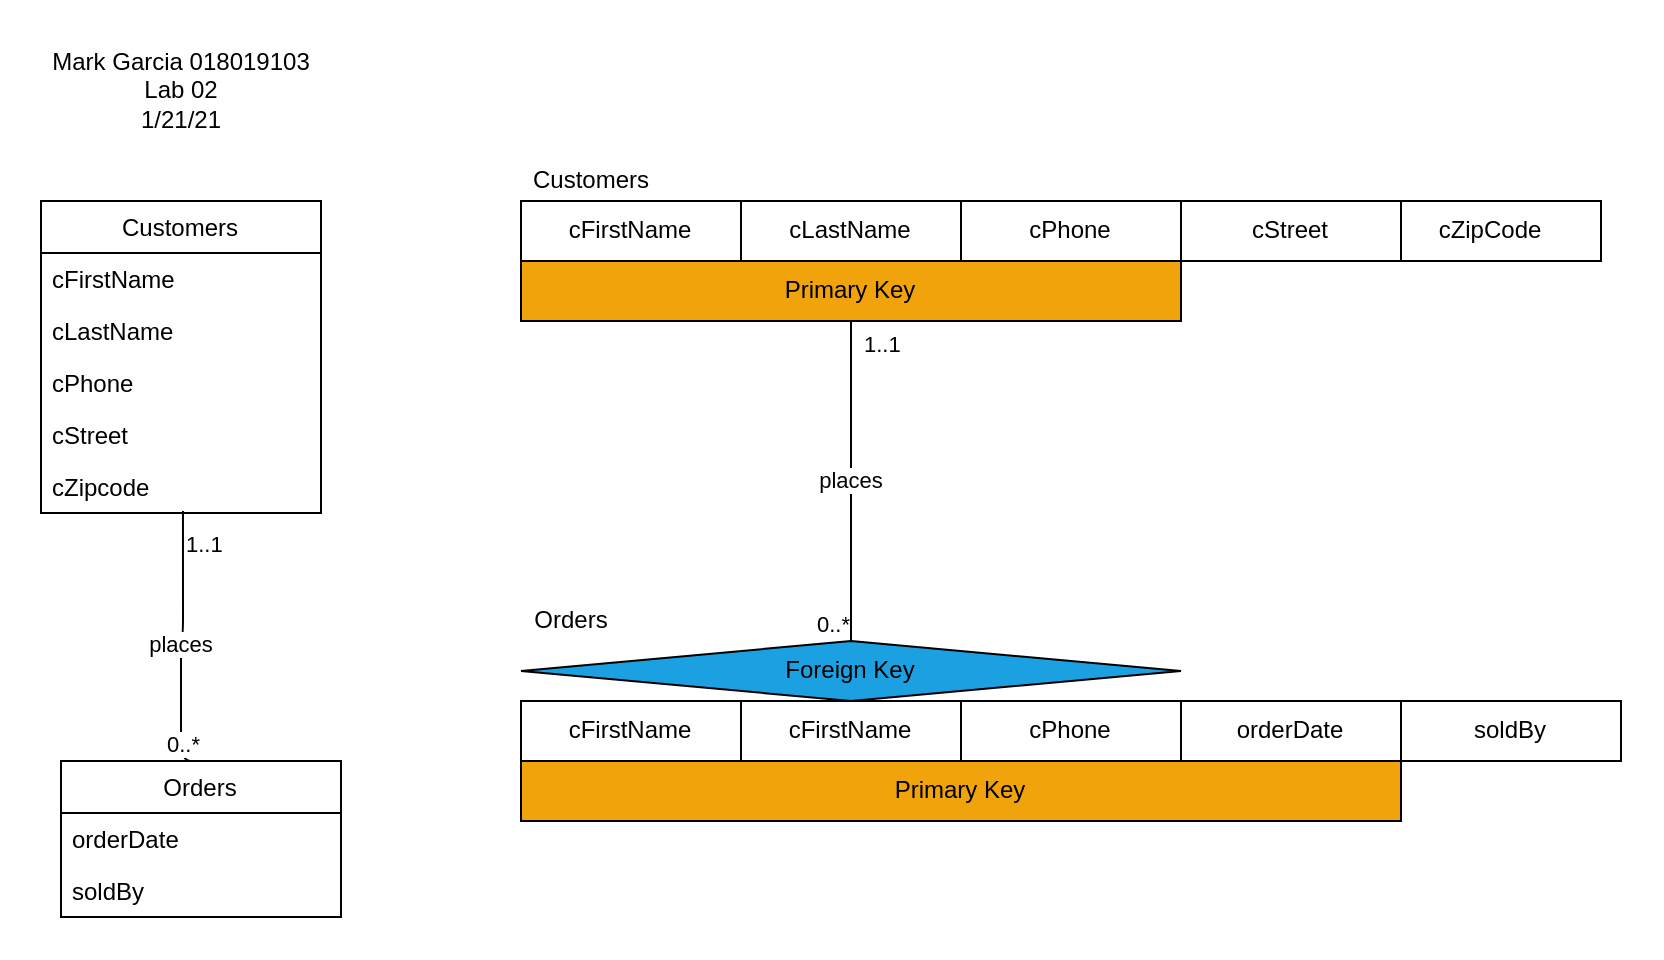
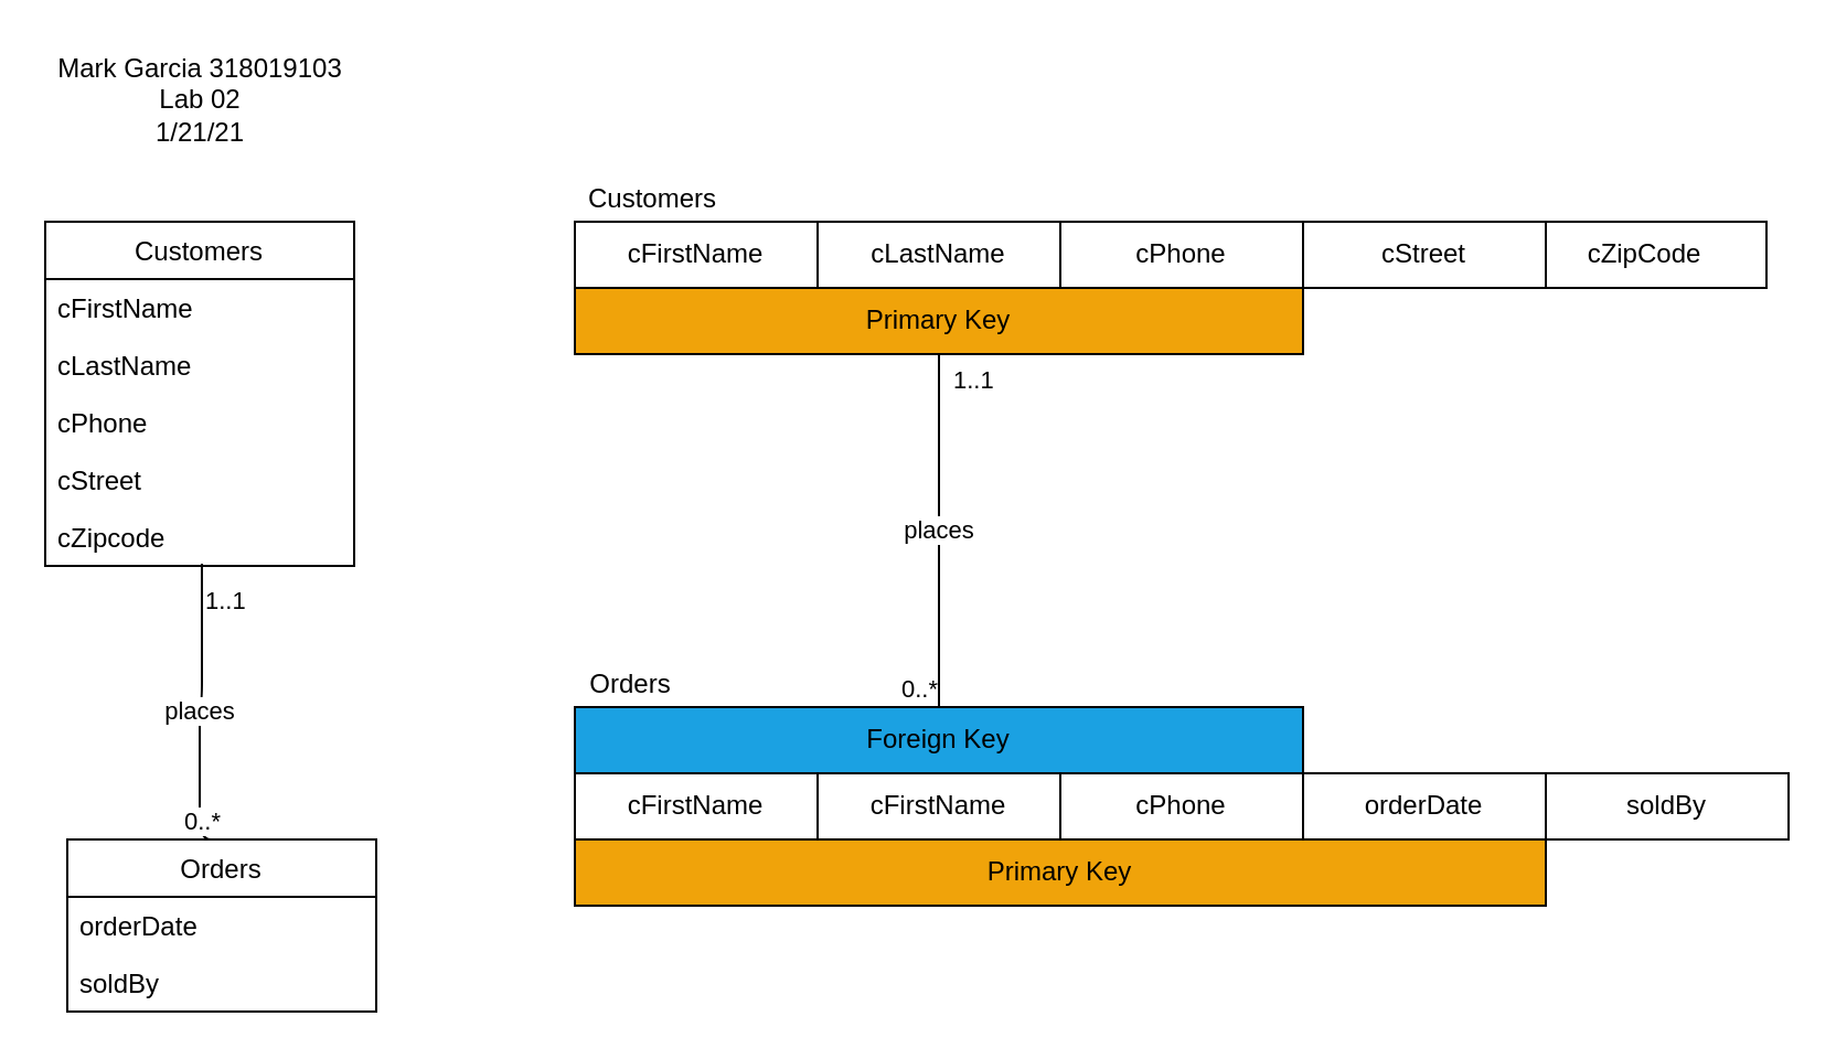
- <mxCell id="34" value="Mark Garcia 018019103&lt;br&gt;Lab 02&lt;br&gt;1/21/21" style="text;html=1;align=center;verticalAlign=middle;resizable=0;points=[];autosize=1;fontColor=#000000;" vertex="1" parent="1"><mxGeometry x="20" y="20" width="140" height="50" as="geometry" /></mxCell>
+ <mxCell id="34" value="Mark Garcia 318019103&lt;br&gt;Lab 02&lt;br&gt;1/21/21" style="text;html=1;align=center;verticalAlign=middle;resizable=0;points=[];autosize=1;fontColor=#000000;" vertex="1" parent="1"><mxGeometry x="20" y="20" width="140" height="50" as="geometry" /></mxCell>
- <mxCell id="28" value="Foreign Key" style="rhombus;whiteSpace=wrap;html=1;fillColor=#1ba1e2;" vertex="1" parent="22"><mxGeometry y="20" width="330" height="30" as="geometry" /></mxCell>
+ <mxCell id="28" value="Foreign Key" style="rounded=0;whiteSpace=wrap;html=1;fillColor=#1ba1e2;" vertex="1" parent="22"><mxGeometry y="20" width="330" height="30" as="geometry" /></mxCell>
